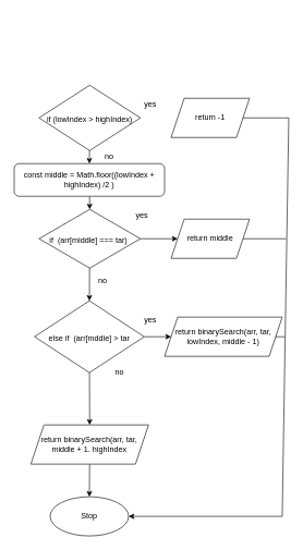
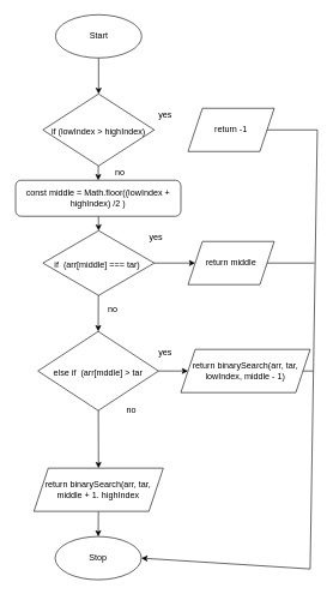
+ <mxCell id="3" value="Start" style="ellipse;whiteSpace=wrap;html=1;" parent="1" vertex="1"><mxGeometry x="76.5" y="20" width="120" height="60" as="geometry" /></mxCell>
+ <mxCell id="2" style="edgeStyle=none;html=1;entryX=0.5;entryY=0;entryDx=0;entryDy=0;" parent="1" source="3" target="6" edge="1"><mxGeometry relative="1" as="geometry" /></mxCell>
- <mxCell id="4" value="Stop" style="ellipse;whiteSpace=wrap;html=1;" parent="1" vertex="1"><mxGeometry x="75.99" y="760" width="120" height="60" as="geometry" /></mxCell>
+ <mxCell id="4" value="Stop" style="ellipse;whiteSpace=wrap;html=1;" parent="1" vertex="1"><mxGeometry x="75.99" y="745" width="120" height="60" as="geometry" /></mxCell>
